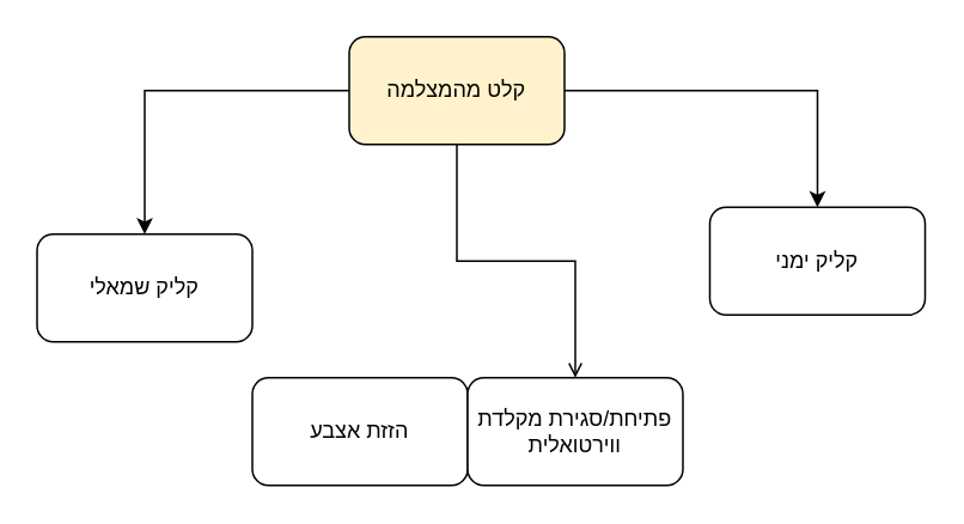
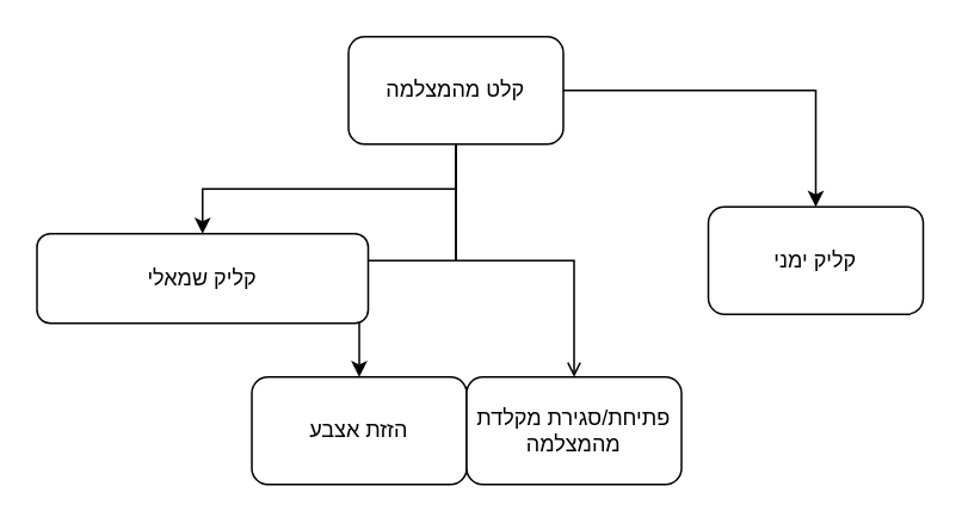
- <mxCell id="6" value="קלט מהמצלמה" style="rounded=1;whiteSpace=wrap;html=1;fillColor=#fff2cc;" vertex="1" parent="1"><mxGeometry x="194" y="20" width="120" height="60" as="geometry" /></mxCell>
+ <mxCell id="6" value="קלט מהמצלמה" style="rounded=1;whiteSpace=wrap;html=1;" vertex="1" parent="1"><mxGeometry x="194" y="20" width="120" height="60" as="geometry" /></mxCell>
+ <mxCell id="5" style="edgeStyle=orthogonalEdgeStyle;rounded=0;orthogonalLoop=1;jettySize=auto;html=1;exitX=0.5;exitY=1;exitDx=0;exitDy=0;entryX=0.5;entryY=0;entryDx=0;entryDy=0;" edge="1" parent="1" source="6" target="7"><mxGeometry relative="1" as="geometry" /></mxCell>
- <mxCell id="8" value="קליק שמאלי" style="rounded=1;whiteSpace=wrap;html=1;" vertex="1" parent="1"><mxGeometry x="20" y="130" width="120" height="60" as="geometry" /></mxCell>
+ <mxCell id="8" value="קליק שמאלי" style="rounded=1;whiteSpace=wrap;html=1;" vertex="1" parent="1"><mxGeometry x="20" y="130" width="185" height="50" as="geometry" /></mxCell>
- <mxCell id="10" value="פתיחת/סגירת מקלדת ווירטואלית" style="rounded=1;whiteSpace=wrap;html=1;" vertex="1" parent="1"><mxGeometry x="260" y="210" width="120" height="60" as="geometry" /></mxCell>
+ <mxCell id="10" value="פתיחת/סגירת מקלדת מהמצלמה" style="rounded=1;whiteSpace=wrap;html=1;" vertex="1" parent="1"><mxGeometry x="260" y="210" width="120" height="60" as="geometry" /></mxCell>
